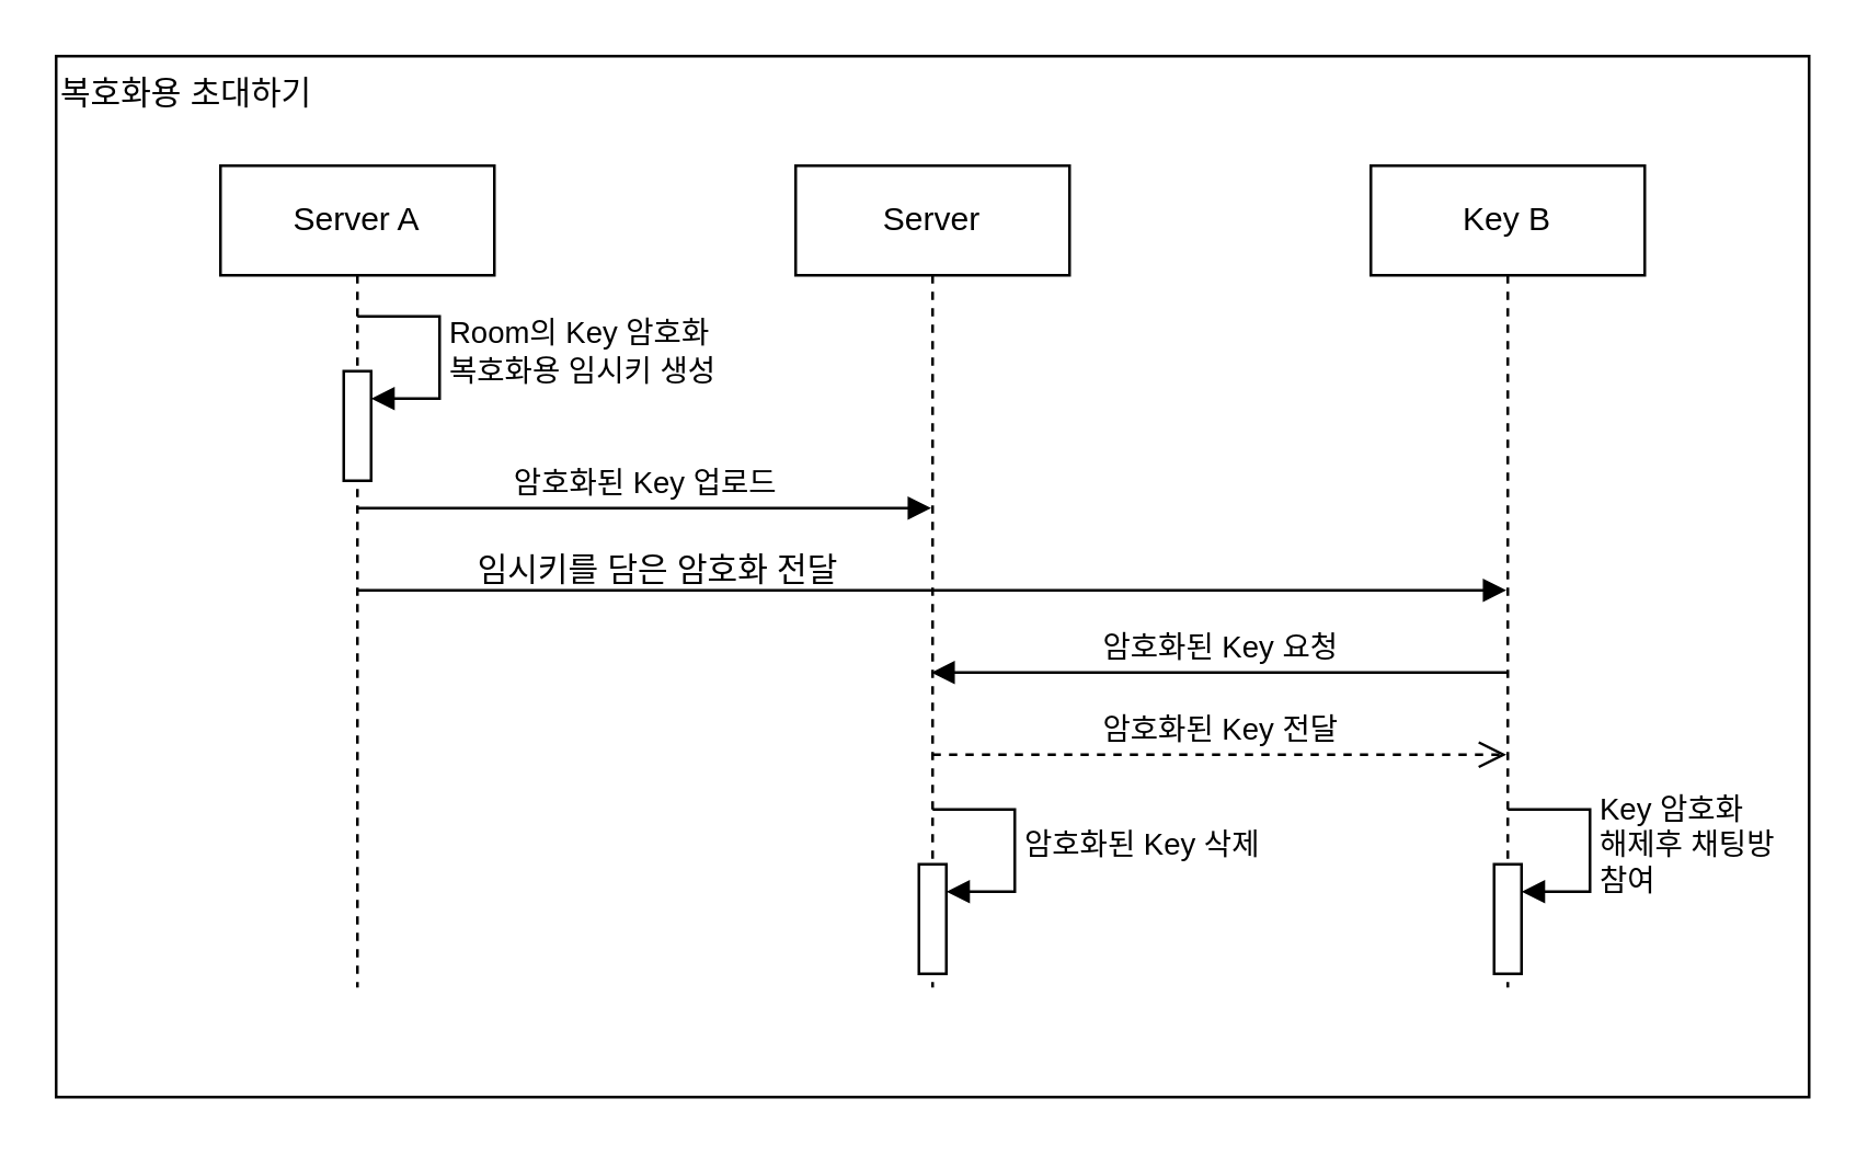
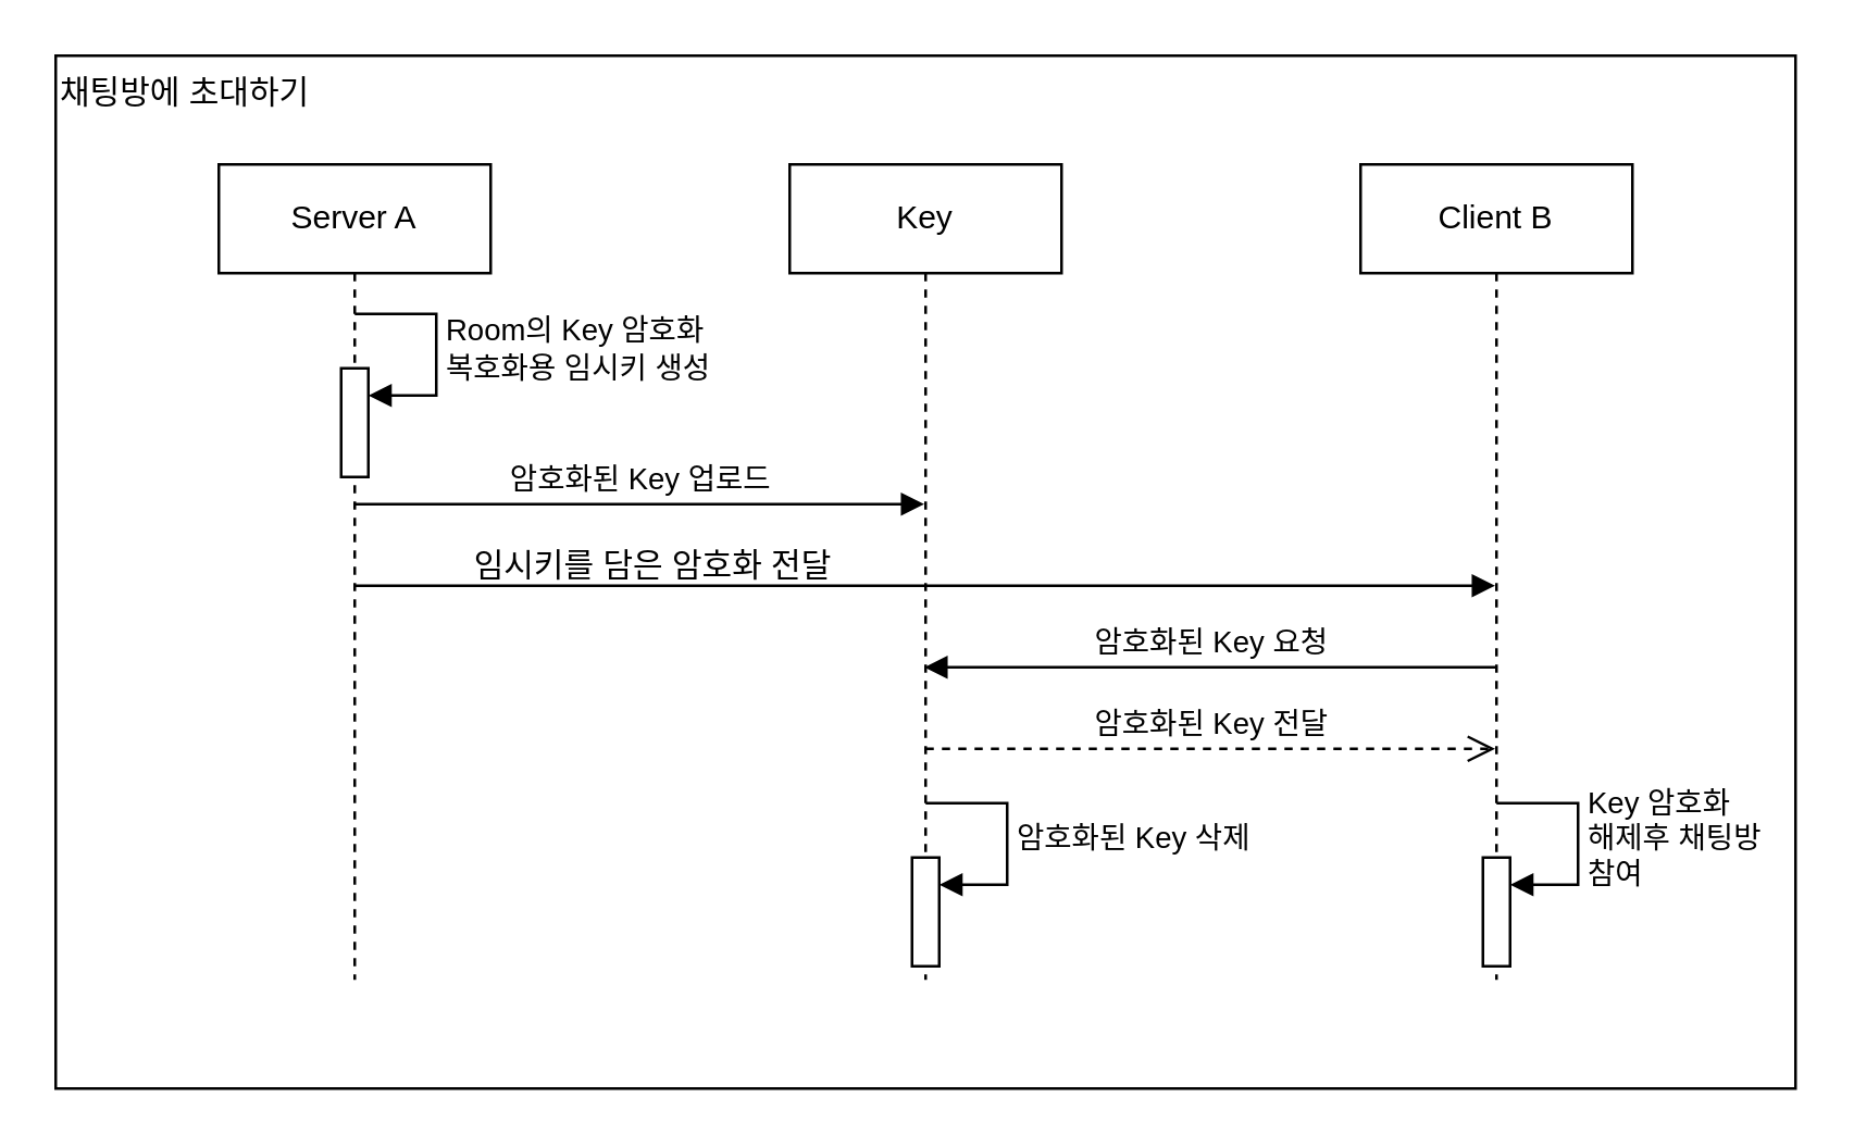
- <mxCell id="2" value="복호화용 초대하기" style="rounded=0;whiteSpace=wrap;html=1;labelPosition=center;verticalLabelPosition=middle;align=left;verticalAlign=top;" vertex="1" parent="1"><mxGeometry x="20" y="20" width="640" height="380" as="geometry" /></mxCell>
+ <mxCell id="2" value="채팅방에 초대하기" style="rounded=0;whiteSpace=wrap;html=1;labelPosition=center;verticalLabelPosition=middle;align=left;verticalAlign=top;" vertex="1" parent="1"><mxGeometry x="20" y="20" width="640" height="380" as="geometry" /></mxCell>
- <mxCell id="6" value="Server" style="shape=umlLifeline;perimeter=lifelinePerimeter;whiteSpace=wrap;html=1;container=1;dropTarget=0;collapsible=0;recursiveResize=0;outlineConnect=0;portConstraint=eastwest;newEdgeStyle={&quot;curved&quot;:0,&quot;rounded&quot;:0};" vertex="1" parent="1"><mxGeometry x="290" y="60" width="100" height="300" as="geometry" /></mxCell>
+ <mxCell id="6" value="Key" style="shape=umlLifeline;perimeter=lifelinePerimeter;whiteSpace=wrap;html=1;container=1;dropTarget=0;collapsible=0;recursiveResize=0;outlineConnect=0;portConstraint=eastwest;newEdgeStyle={&quot;curved&quot;:0,&quot;rounded&quot;:0};" vertex="1" parent="1"><mxGeometry x="290" y="60" width="100" height="300" as="geometry" /></mxCell>
- <mxCell id="9" value="Key B" style="shape=umlLifeline;perimeter=lifelinePerimeter;whiteSpace=wrap;html=1;container=1;dropTarget=0;collapsible=0;recursiveResize=0;outlineConnect=0;portConstraint=eastwest;newEdgeStyle={&quot;curved&quot;:0,&quot;rounded&quot;:0};" vertex="1" parent="1"><mxGeometry x="500" y="60" width="100" height="300" as="geometry" /></mxCell>
+ <mxCell id="9" value="Client B" style="shape=umlLifeline;perimeter=lifelinePerimeter;whiteSpace=wrap;html=1;container=1;dropTarget=0;collapsible=0;recursiveResize=0;outlineConnect=0;portConstraint=eastwest;newEdgeStyle={&quot;curved&quot;:0,&quot;rounded&quot;:0};" vertex="1" parent="1"><mxGeometry x="500" y="60" width="100" height="300" as="geometry" /></mxCell>
